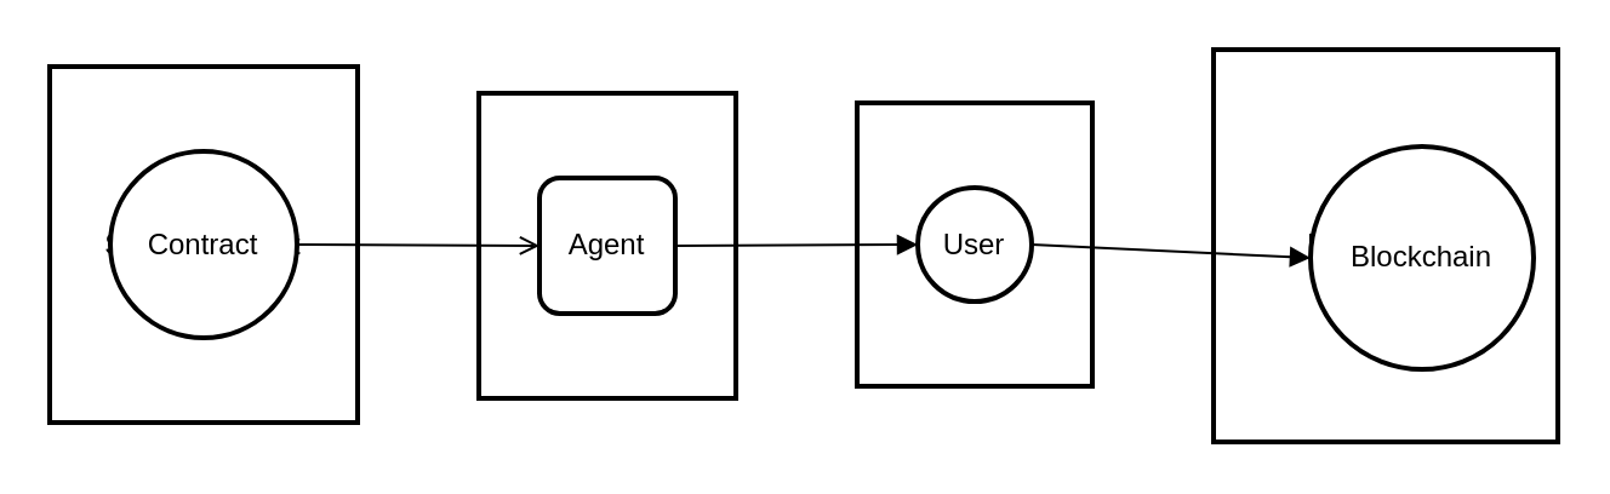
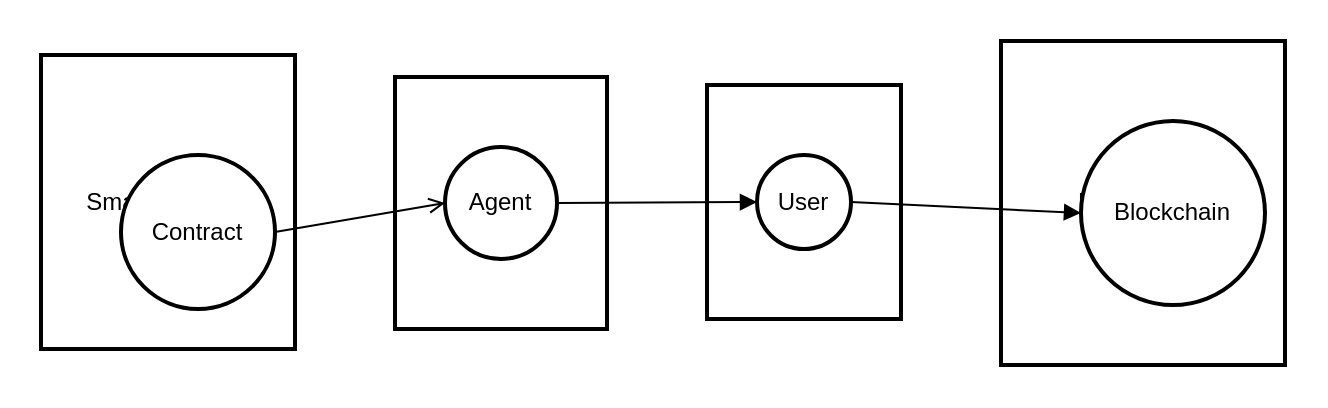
- <mxCell id="6" value="Contract" style="ellipse;aspect=fixed;strokeWidth=2;whiteSpace=wrap;" vertex="1" parent="1"><mxGeometry x="45" y="62" width="77" height="77" as="geometry" /></mxCell>
+ <mxCell id="6" value="Contract" style="ellipse;aspect=fixed;strokeWidth=2;whiteSpace=wrap;" vertex="1" parent="1"><mxGeometry x="60" y="77" width="77" height="77" as="geometry" /></mxCell>
- <mxCell id="7" value="Agent" style="aspect=fixed;strokeWidth=2;whiteSpace=wrap;rounded=1;" vertex="1" parent="1"><mxGeometry x="222" y="73" width="56" height="56" as="geometry" /></mxCell>
+ <mxCell id="7" value="Agent" style="ellipse;aspect=fixed;strokeWidth=2;whiteSpace=wrap;" vertex="1" parent="1"><mxGeometry x="222" y="73" width="56" height="56" as="geometry" /></mxCell>
